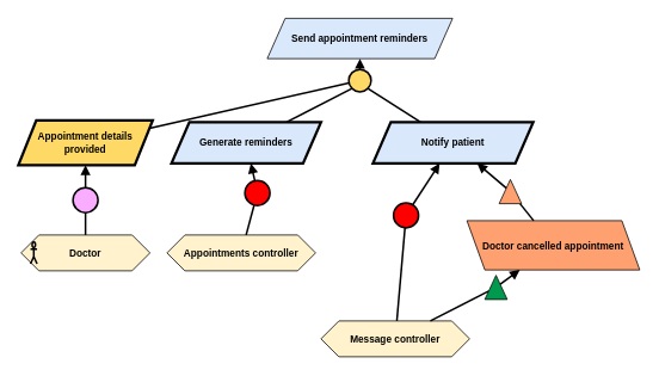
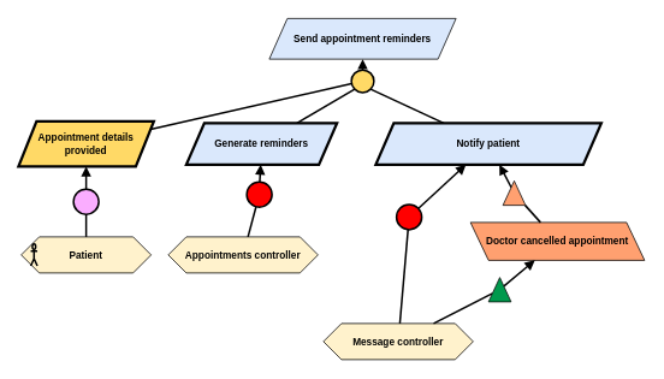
- <mxCell id="23" value="&lt;b&gt;Generate reminders&lt;/b&gt;" style="shape=parallelogram;perimeter=parallelogramPerimeter;whiteSpace=wrap;html=1;fixedSize=1;fillColor=#dae8fc;strokeColor=#000000;strokeWidth=3;fontFamily=Helvetica;fontSize=11;fontColor=default;labelBackgroundColor=none;" vertex="1" parent="1"><mxGeometry x="191" y="136" width="167" height="46" as="geometry" /></mxCell>
+ <mxCell id="23" value="&lt;b&gt;Generate reminders&lt;/b&gt;" style="shape=parallelogram;perimeter=parallelogramPerimeter;whiteSpace=wrap;html=1;fixedSize=1;fillColor=#dae8fc;strokeColor=#000000;strokeWidth=3;fontFamily=Helvetica;fontSize=11;fontColor=default;labelBackgroundColor=none;" vertex="1" parent="1"><mxGeometry x="206" y="136" width="167" height="46" as="geometry" /></mxCell>
- <mxCell id="13" value="&lt;b&gt;Notify patient&lt;/b&gt;" style="shape=parallelogram;perimeter=parallelogramPerimeter;whiteSpace=wrap;html=1;fixedSize=1;fillColor=#dae8fc;strokeColor=#000000;strokeWidth=3;fontFamily=Helvetica;fontSize=11;fontColor=default;labelBackgroundColor=none;" parent="1" vertex="1"><mxGeometry x="416" y="136" width="179" height="46" as="geometry" /></mxCell>
+ <mxCell id="13" value="&lt;b&gt;Notify patient&lt;/b&gt;" style="shape=parallelogram;perimeter=parallelogramPerimeter;whiteSpace=wrap;html=1;fixedSize=1;fillColor=#dae8fc;strokeColor=#000000;strokeWidth=3;fontFamily=Helvetica;fontSize=11;fontColor=default;labelBackgroundColor=none;" parent="1" vertex="1"><mxGeometry x="416" y="136" width="250" height="46" as="geometry" /></mxCell>
- <mxCell id="15" value="Doctor cancelled appointment" style="shape=parallelogram;perimeter=parallelogramPerimeter;whiteSpace=wrap;html=1;fixedSize=1;fillColor=#FFA070;fontStyle=1;fontFamily=Helvetica;fontSize=11;fontColor=default;labelBackgroundColor=none;flipH=1;flipV=0;" parent="1" vertex="1"><mxGeometry x="521" y="246" width="193" height="55" as="geometry" /></mxCell>
+ <mxCell id="15" value="Doctor cancelled appointment" style="shape=parallelogram;perimeter=parallelogramPerimeter;whiteSpace=wrap;html=1;fixedSize=1;fillColor=#FFA070;fontStyle=1;fontFamily=Helvetica;fontSize=11;fontColor=default;labelBackgroundColor=none;flipH=1;flipV=0;" parent="1" vertex="1"><mxGeometry x="521" y="246" width="193" height="42" as="geometry" /></mxCell>
- <mxCell id="8" value="&lt;div&gt;&lt;b&gt;Doctor&lt;/b&gt;&lt;/div&gt;" style="shape=hexagon;perimeter=hexagonPerimeter2;whiteSpace=wrap;html=1;fixedSize=1;fillColor=#FFF2CC;fontFamily=Helvetica;fontSize=11;fontColor=default;labelBackgroundColor=none;" parent="7" vertex="1"><mxGeometry width="144" height="40" as="geometry" /></mxCell>
+ <mxCell id="8" value="&lt;div&gt;&lt;b&gt;Patient&lt;/b&gt;&lt;/div&gt;" style="shape=hexagon;perimeter=hexagonPerimeter2;whiteSpace=wrap;html=1;fixedSize=1;fillColor=#FFF2CC;fontFamily=Helvetica;fontSize=11;fontColor=default;labelBackgroundColor=none;" parent="7" vertex="1"><mxGeometry width="144" height="40" as="geometry" /></mxCell>
